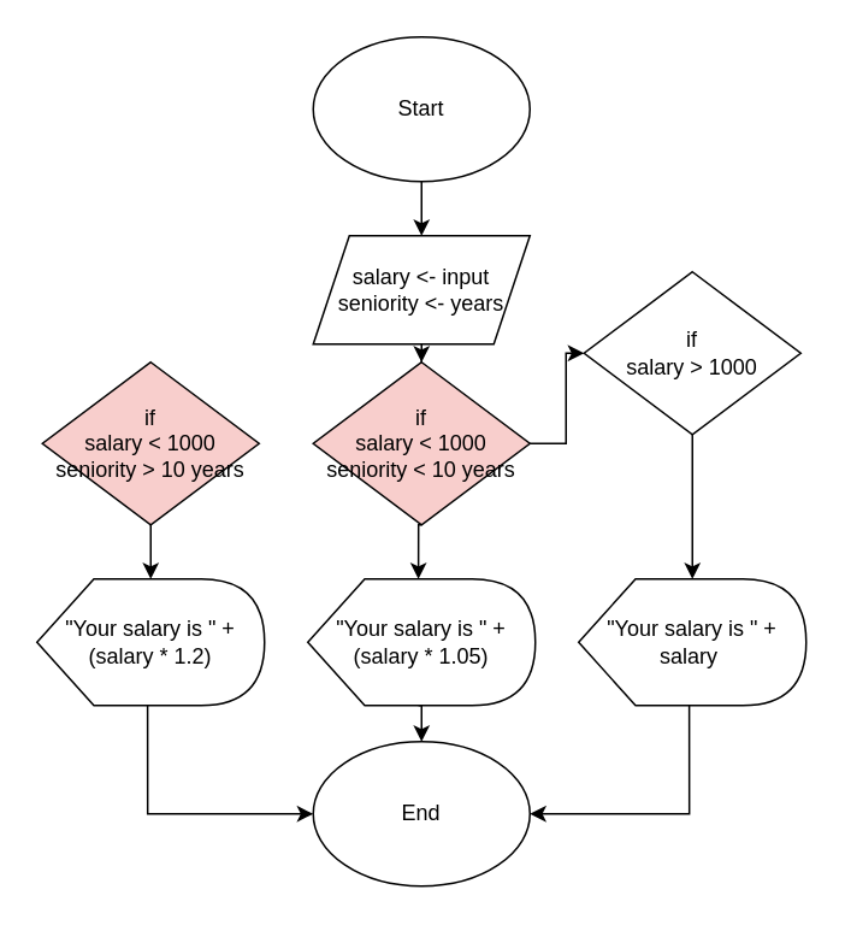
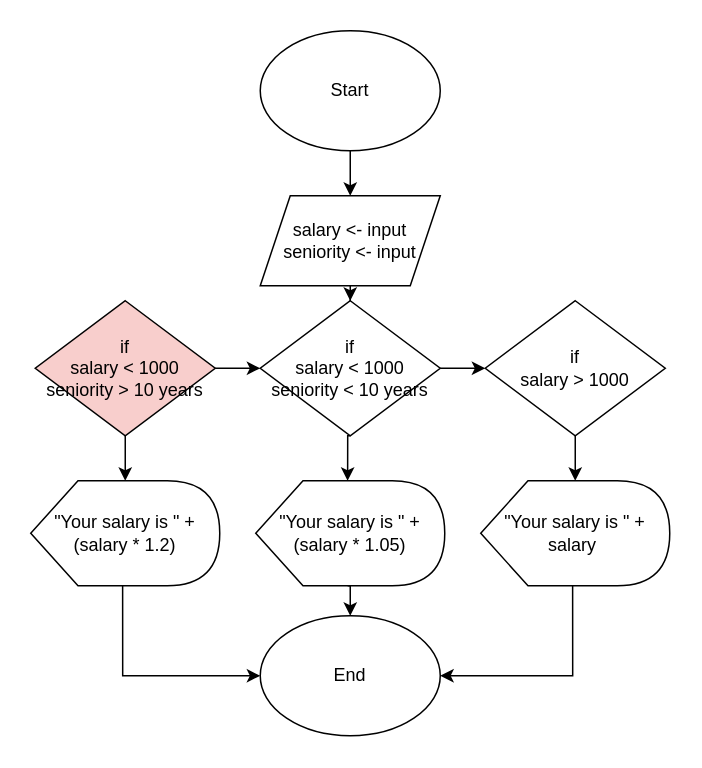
- <mxCell id="6" value="salary &amp;lt;- input&lt;br&gt;seniority &amp;lt;- years" style="shape=parallelogram;perimeter=parallelogramPerimeter;whiteSpace=wrap;html=1;fixedSize=1;" parent="1" vertex="1"><mxGeometry x="173" y="130" width="120" height="60" as="geometry" /></mxCell>
+ <mxCell id="6" value="salary &amp;lt;- input&lt;br&gt;seniority &amp;lt;- input" style="shape=parallelogram;perimeter=parallelogramPerimeter;whiteSpace=wrap;html=1;fixedSize=1;" parent="1" vertex="1"><mxGeometry x="173" y="130" width="120" height="60" as="geometry" /></mxCell>
- <mxCell id="11" value="if&lt;br&gt;salary &amp;gt; 1000" style="rhombus;whiteSpace=wrap;html=1;" parent="1" vertex="1"><mxGeometry x="323" y="150" width="120" height="90" as="geometry" /></mxCell>
+ <mxCell id="11" value="if&lt;br&gt;salary &amp;gt; 1000" style="rhombus;whiteSpace=wrap;html=1;" parent="1" vertex="1"><mxGeometry x="323" y="200" width="120" height="90" as="geometry" /></mxCell>
+ <mxCell id="7" style="edgeStyle=orthogonalEdgeStyle;rounded=0;orthogonalLoop=1;jettySize=auto;html=1;exitX=1;exitY=0.5;exitDx=0;exitDy=0;entryX=0;entryY=0.5;entryDx=0;entryDy=0;" parent="1" source="9" target="14" edge="1"><mxGeometry relative="1" as="geometry" /></mxCell>
- <mxCell id="14" value="if&lt;br&gt;salary &amp;lt; 1000&lt;br&gt;seniority &amp;lt; 10 years" style="rhombus;whiteSpace=wrap;html=1;fillColor=#f8cecc;" parent="1" vertex="1"><mxGeometry x="173" y="200" width="120" height="90" as="geometry" /></mxCell>
+ <mxCell id="14" value="if&lt;br&gt;salary &amp;lt; 1000&lt;br&gt;seniority &amp;lt; 10 years" style="rhombus;whiteSpace=wrap;html=1;" parent="1" vertex="1"><mxGeometry x="173" y="200" width="120" height="90" as="geometry" /></mxCell>
